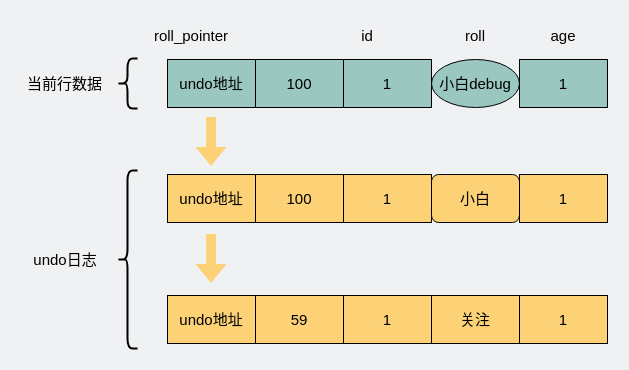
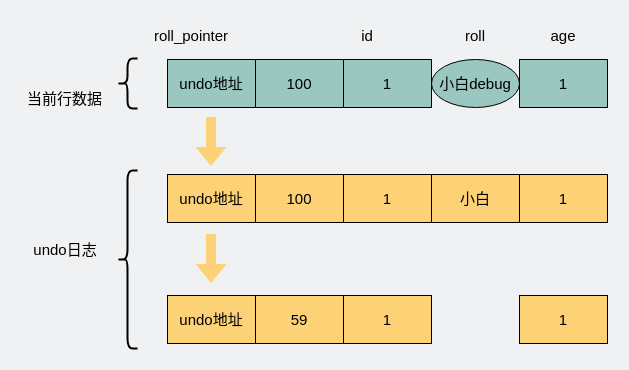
- <mxCell id="2" value="&lt;font style=&quot;font-size: 15px&quot;&gt;当前行数据&lt;/font&gt;" style="text;html=1;strokeColor=none;fillColor=none;align=center;verticalAlign=middle;whiteSpace=wrap;rounded=0;" parent="1" vertex="1"><mxGeometry x="20" y="68" width="89" height="30" as="geometry" /></mxCell>
+ <mxCell id="2" value="&lt;font style=&quot;font-size: 15px&quot;&gt;当前行数据&lt;/font&gt;" style="text;html=1;strokeColor=none;fillColor=none;align=center;verticalAlign=middle;whiteSpace=wrap;rounded=0;" parent="1" vertex="1"><mxGeometry x="20" y="83" width="89" height="30" as="geometry" /></mxCell>
- <mxCell id="10" value="&lt;font style=&quot;font-size: 15px&quot;&gt;小白&lt;/font&gt;" style="whiteSpace=wrap;html=1;fillColor=#FDD276;gradientColor=none;fontSize=15;rounded=1;" parent="1" vertex="1"><mxGeometry x="431" y="174" width="88" height="48" as="geometry" /></mxCell>
+ <mxCell id="10" value="&lt;font style=&quot;font-size: 15px&quot;&gt;小白&lt;/font&gt;" style="rounded=0;whiteSpace=wrap;html=1;fillColor=#FDD276;gradientColor=none;fontSize=15;" parent="1" vertex="1"><mxGeometry x="431" y="174" width="88" height="48" as="geometry" /></mxCell>
- <mxCell id="3" value="&lt;font style=&quot;font-size: 15px&quot;&gt;undo日志&lt;/font&gt;" style="text;html=1;strokeColor=none;fillColor=none;align=center;verticalAlign=middle;whiteSpace=wrap;rounded=0;" parent="1" vertex="1"><mxGeometry x="28.5" y="244" width="72" height="30" as="geometry" /></mxCell>
+ <mxCell id="3" value="&lt;font style=&quot;font-size: 15px&quot;&gt;undo日志&lt;/font&gt;" style="text;html=1;strokeColor=none;fillColor=none;align=center;verticalAlign=middle;whiteSpace=wrap;rounded=0;" parent="1" vertex="1"><mxGeometry x="28.5" y="234" width="72" height="30" as="geometry" /></mxCell>
- <mxCell id="15" value="&lt;font style=&quot;font-size: 15px&quot;&gt;关注&lt;/font&gt;" style="rounded=0;whiteSpace=wrap;html=1;fillColor=#FDD276;gradientColor=none;fontSize=15;" parent="1" vertex="1"><mxGeometry x="431" y="295" width="88" height="48" as="geometry" /></mxCell>
